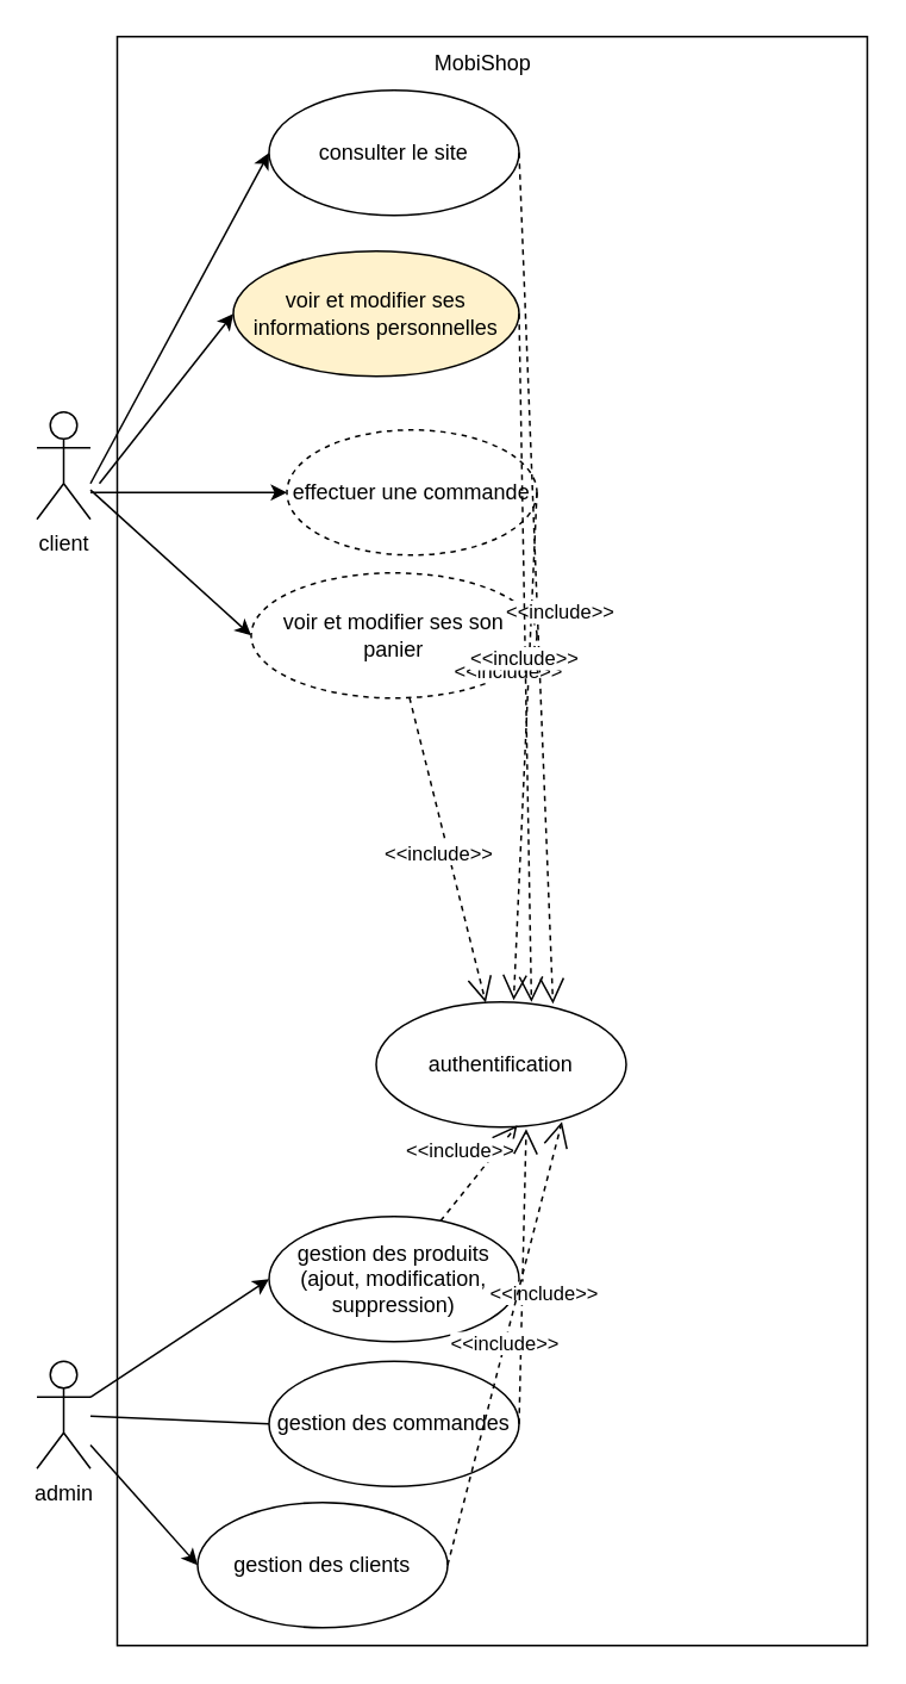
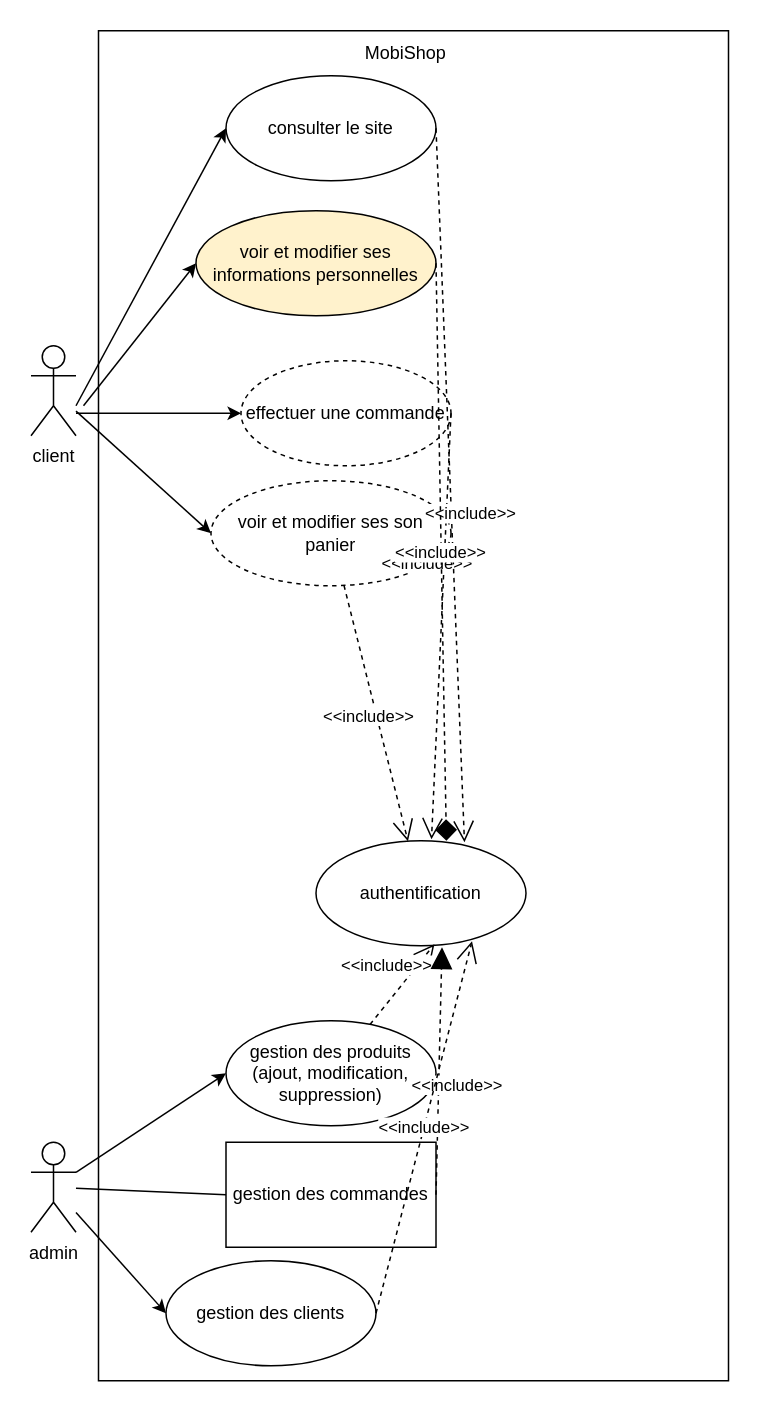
- <mxCell id="24" value="&amp;lt;&amp;lt;include&amp;gt;&amp;gt;" style="endArrow=open;endSize=12;dashed=1;html=1;exitX=1;exitY=0.5;exitDx=0;exitDy=0;entryX=0.621;entryY=0;entryDx=0;entryDy=0;entryPerimeter=0;" parent="1" source="23" target="12" edge="1"><mxGeometry width="160" relative="1" as="geometry"><mxPoint x="180" y="230" as="sourcePoint" /><mxPoint x="340" y="230" as="targetPoint" /></mxGeometry></mxCell>
+ <mxCell id="24" value="&amp;lt;&amp;lt;include&amp;gt;&amp;gt;" style="endArrow=diamond;endSize=12;dashed=1;html=1;exitX=1;exitY=0.5;exitDx=0;exitDy=0;entryX=0.621;entryY=0;entryDx=0;entryDy=0;entryPerimeter=0;" parent="1" source="23" target="12" edge="1"><mxGeometry width="160" relative="1" as="geometry"><mxPoint x="180" y="230" as="sourcePoint" /><mxPoint x="340" y="230" as="targetPoint" /></mxGeometry></mxCell>
- <mxCell id="16" value="&amp;lt;&amp;lt;include&amp;gt;&amp;gt;" style="endArrow=open;endSize=12;dashed=1;html=1;exitX=1;exitY=0.5;exitDx=0;exitDy=0;entryX=0.6;entryY=1.014;entryDx=0;entryDy=0;entryPerimeter=0;" parent="1" source="14" target="12" edge="1"><mxGeometry x="-0.121" y="-12" width="160" relative="1" as="geometry"><mxPoint x="280" y="710" as="sourcePoint" /><mxPoint x="440" y="710" as="targetPoint" /><mxPoint as="offset" /></mxGeometry></mxCell>
+ <mxCell id="16" value="&amp;lt;&amp;lt;include&amp;gt;&amp;gt;" style="endArrow=block;endSize=12;dashed=1;html=1;exitX=1;exitY=0.5;exitDx=0;exitDy=0;entryX=0.6;entryY=1.014;entryDx=0;entryDy=0;entryPerimeter=0;" parent="1" source="14" target="12" edge="1"><mxGeometry x="-0.121" y="-12" width="160" relative="1" as="geometry"><mxPoint x="280" y="710" as="sourcePoint" /><mxPoint x="440" y="710" as="targetPoint" /><mxPoint as="offset" /></mxGeometry></mxCell>
- <mxCell id="14" value="gestion des commandes" style="ellipse;whiteSpace=wrap;html=1;" parent="1" vertex="1"><mxGeometry x="150" y="761" width="140" height="70" as="geometry" /></mxCell>
+ <mxCell id="14" value="gestion des commandes" style="whiteSpace=wrap;html=1;rounded=0;" parent="1" vertex="1"><mxGeometry x="150" y="761" width="140" height="70" as="geometry" /></mxCell>
